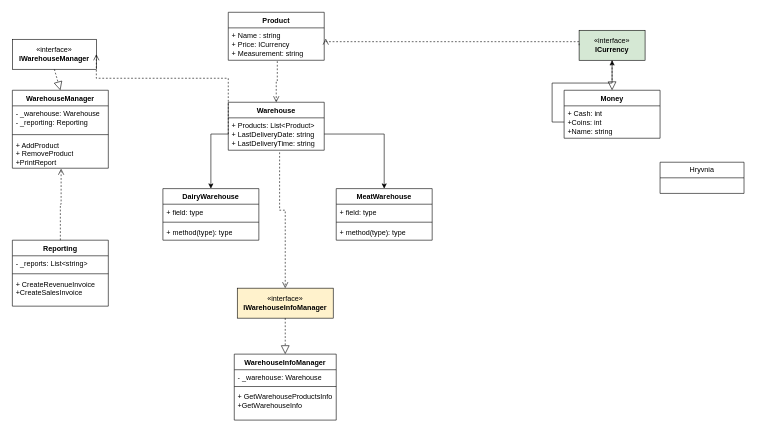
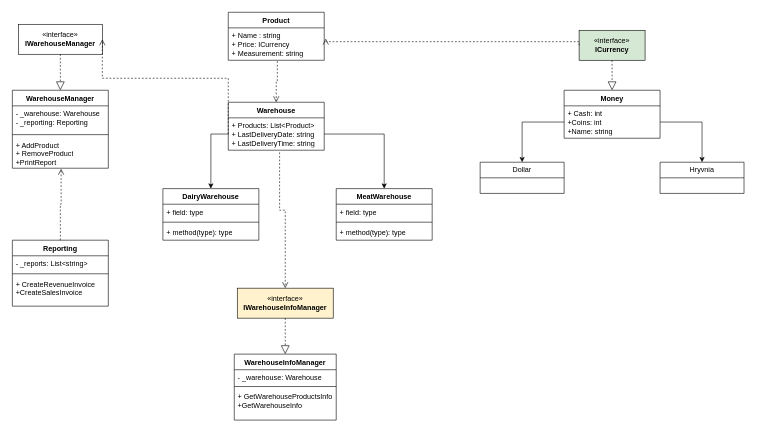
- <mxCell id="9" value="«interface»&lt;br&gt;&lt;b&gt;IWarehouseManager&lt;br&gt;&lt;/b&gt;" style="html=1;whiteSpace=wrap;" vertex="1" parent="1"><mxGeometry x="20" y="65" width="140" height="50" as="geometry" /></mxCell>
+ <mxCell id="9" value="«interface»&lt;br&gt;&lt;b&gt;IWarehouseManager&lt;br&gt;&lt;/b&gt;" style="html=1;whiteSpace=wrap;" vertex="1" parent="1"><mxGeometry x="30" y="40" width="140" height="50" as="geometry" /></mxCell>
- <mxCell id="8" style="edgeStyle=orthogonalEdgeStyle;rounded=0;orthogonalLoop=1;jettySize=auto;html=1;" edge="1" parent="1" source="4" target="2"><mxGeometry relative="1" as="geometry" /></mxCell>
+ <mxCell id="8" style="edgeStyle=orthogonalEdgeStyle;rounded=0;orthogonalLoop=1;jettySize=auto;html=1;entryX=0.5;entryY=0;entryDx=0;entryDy=0;" edge="1" parent="1" source="4" target="7"><mxGeometry relative="1" as="geometry" /></mxCell>
+ <mxCell id="6" style="edgeStyle=orthogonalEdgeStyle;rounded=0;orthogonalLoop=1;jettySize=auto;html=1;entryX=0.5;entryY=0;entryDx=0;entryDy=0;" edge="1" parent="1" source="4" target="5"><mxGeometry relative="1" as="geometry" /></mxCell>
+ <mxCell id="5" value="Dollar" style="swimlane;fontStyle=0;childLayout=stackLayout;horizontal=1;startSize=26;fillColor=none;horizontalStack=0;resizeParent=1;resizeParentMax=0;resizeLast=0;collapsible=1;marginBottom=0;whiteSpace=wrap;html=1;" vertex="1" parent="1"><mxGeometry x="800" y="270" width="140" height="52" as="geometry" /></mxCell>
